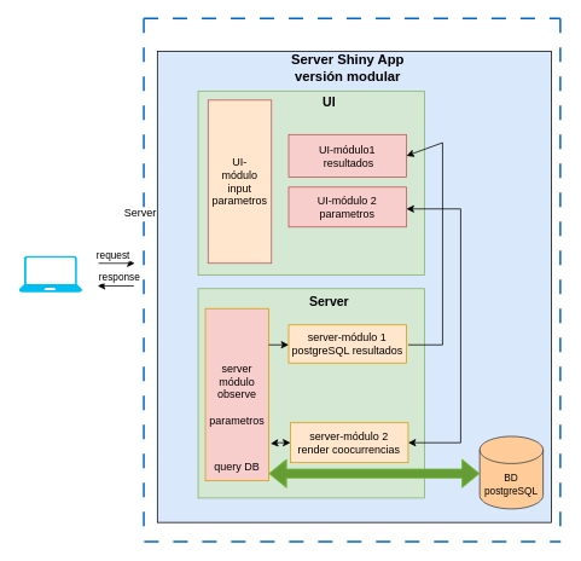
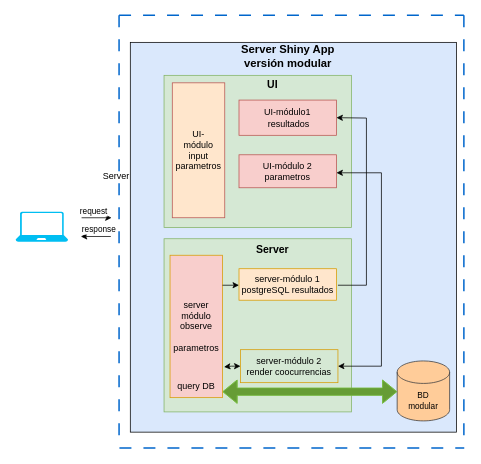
- <mxCell id="20" value="UI-módulo1&lt;br&gt;&amp;nbsp;resultados" style="rounded=0;whiteSpace=wrap;html=1;fillColor=#f8cecc;strokeColor=#b85450;" vertex="1" parent="1"><mxGeometry x="318" y="148" width="130" height="47" as="geometry" /></mxCell>
+ <mxCell id="20" value="UI-módulo1&lt;br&gt;&amp;nbsp;resultados" style="rounded=0;whiteSpace=wrap;html=1;fillColor=#f8cecc;strokeColor=#b85450;" vertex="1" parent="1"><mxGeometry x="318" y="133" width="130" height="47" as="geometry" /></mxCell>
- <mxCell id="23" value="server-módulo 2&lt;br&gt;render coocurrencias" style="rounded=0;whiteSpace=wrap;html=1;fillColor=#ffe6cc;strokeColor=#d79b00;" vertex="1" parent="1"><mxGeometry x="320" y="466" width="130" height="44" as="geometry" /></mxCell>
+ <mxCell id="23" value="server-módulo 2&lt;br&gt;render coocurrencias" style="rounded=0;whiteSpace=wrap;html=1;fillColor=#d5e8d4;strokeColor=#d79b00;" vertex="1" parent="1"><mxGeometry x="320" y="466" width="130" height="44" as="geometry" /></mxCell>
- <mxCell id="16" value="&lt;font style=&quot;font-size: 11px;&quot;&gt;BD&lt;br&gt;postgreSQL&lt;/font&gt;" style="shape=cylinder3;whiteSpace=wrap;html=1;boundedLbl=1;backgroundOutline=1;size=15;fillColor=#ffcc99;strokeColor=#36393d;" parent="1" vertex="1"><mxGeometry x="529" y="481" width="70" height="80" as="geometry" /></mxCell>
+ <mxCell id="16" value="&lt;font style=&quot;font-size: 11px;&quot;&gt;BD&lt;br&gt;modular&lt;/font&gt;" style="shape=cylinder3;whiteSpace=wrap;html=1;boundedLbl=1;backgroundOutline=1;size=15;fillColor=#ffcc99;strokeColor=#36393d;" parent="1" vertex="1"><mxGeometry x="529" y="481" width="70" height="80" as="geometry" /></mxCell>
